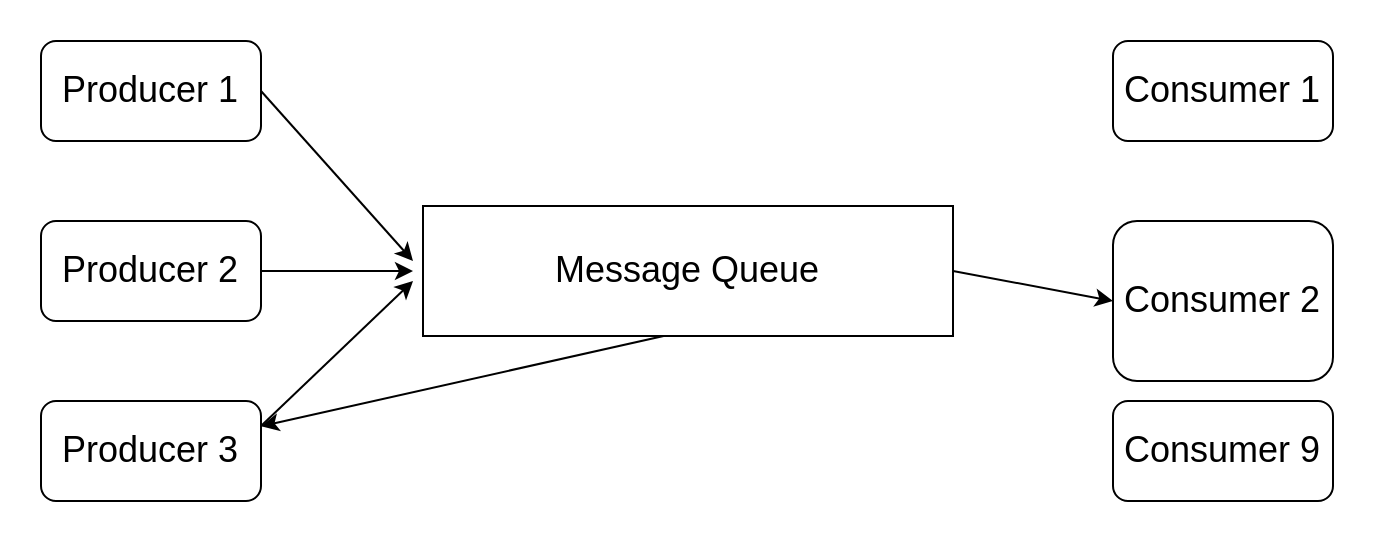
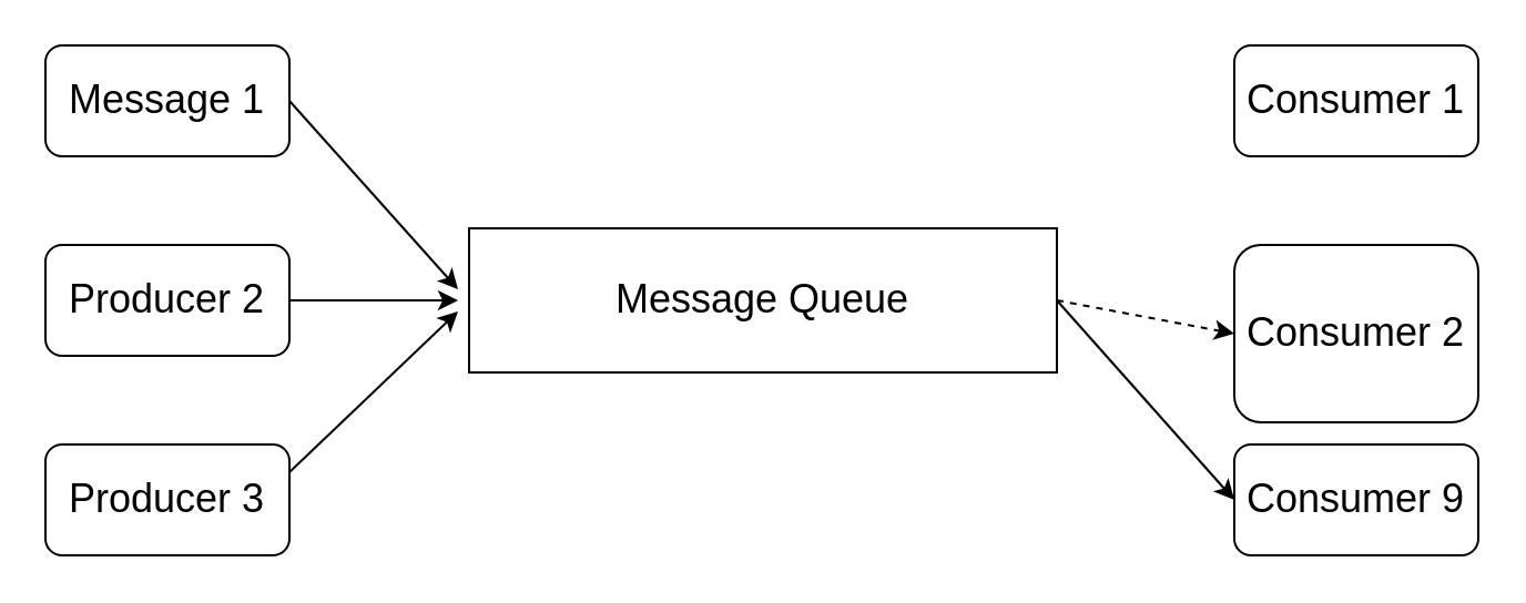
- <mxCell id="3" value="&lt;font style=&quot;font-size: 18px;&quot;&gt;Producer 1&lt;/font&gt;" style="rounded=1;whiteSpace=wrap;html=1;" vertex="1" parent="1"><mxGeometry x="20" y="20" width="110" height="50" as="geometry" /></mxCell>
+ <mxCell id="3" value="&lt;font style=&quot;font-size: 18px;&quot;&gt;Message 1&lt;/font&gt;" style="rounded=1;whiteSpace=wrap;html=1;" vertex="1" parent="1"><mxGeometry x="20" y="20" width="110" height="50" as="geometry" /></mxCell>
- <mxCell id="7" style="edgeStyle=none;rounded=0;orthogonalLoop=1;jettySize=auto;html=1;exitX=1;exitY=0.5;exitDx=0;exitDy=0;entryX=0;entryY=0.5;entryDx=0;entryDy=0;fontSize=18;" edge="1" parent="1" source="9" target="11"><mxGeometry relative="1" as="geometry" /></mxCell>
+ <mxCell id="7" style="edgeStyle=none;rounded=0;orthogonalLoop=1;jettySize=auto;html=1;exitX=1;exitY=0.5;exitDx=0;exitDy=0;entryX=0;entryY=0.5;entryDx=0;entryDy=0;fontSize=18;dashed=1;" edge="1" parent="1" source="9" target="11"><mxGeometry relative="1" as="geometry" /></mxCell>
- <mxCell id="8" style="edgeStyle=none;rounded=0;orthogonalLoop=1;jettySize=auto;html=1;exitX=1;exitY=0.5;exitDx=0;exitDy=0;fontSize=18;" edge="1" parent="1" source="9" target="6"><mxGeometry relative="1" as="geometry" /></mxCell>
+ <mxCell id="8" style="edgeStyle=none;rounded=0;orthogonalLoop=1;jettySize=auto;html=1;exitX=1;exitY=0.5;exitDx=0;exitDy=0;entryX=0;entryY=0.5;entryDx=0;entryDy=0;fontSize=18;" edge="1" parent="1" source="9" target="12"><mxGeometry relative="1" as="geometry" /></mxCell>
